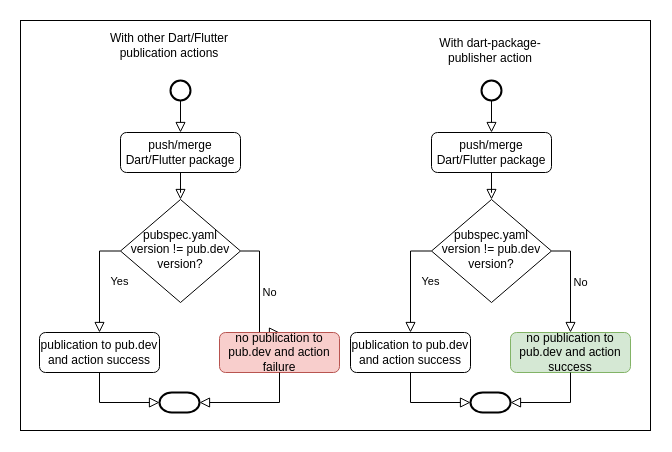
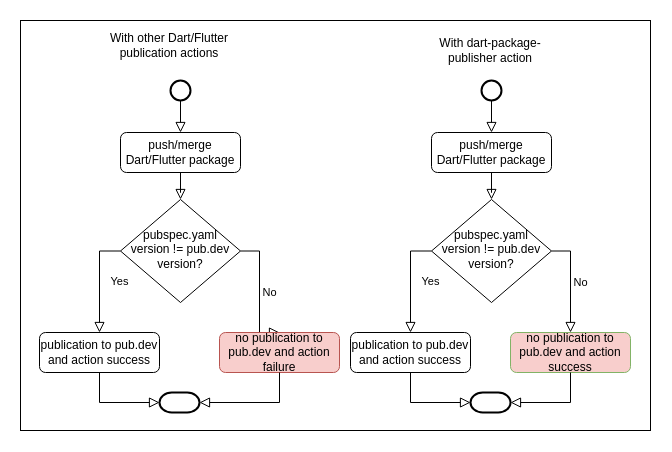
- <mxCell id="21" value="no publication to pub.dev and action success" style="rounded=1;whiteSpace=wrap;html=1;fontSize=12;glass=0;strokeWidth=1;shadow=0;fillColor=#d5e8d4;strokeColor=#82b366;" vertex="1" parent="1"><mxGeometry x="510" y="332" width="120" height="40" as="geometry" /></mxCell>
+ <mxCell id="21" value="no publication to pub.dev and action success" style="rounded=1;whiteSpace=wrap;html=1;fontSize=12;glass=0;strokeWidth=1;shadow=0;fillColor=#f8cecc;strokeColor=#82b366;" vertex="1" parent="1"><mxGeometry x="510" y="332" width="120" height="40" as="geometry" /></mxCell>
